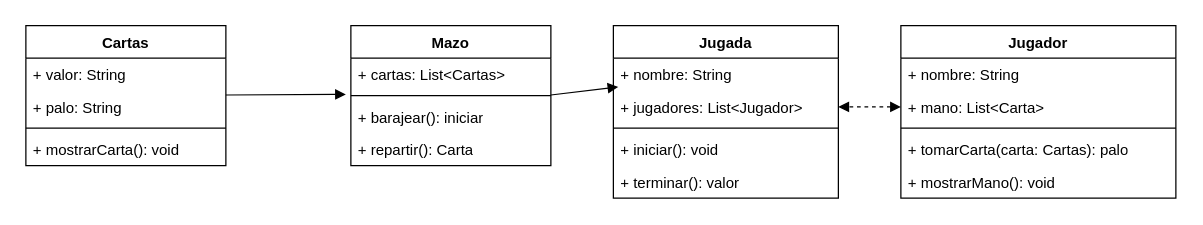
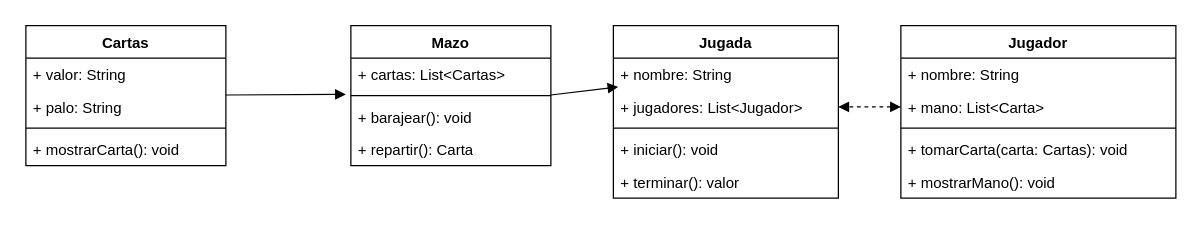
- <mxCell id="10" value="+ barajear(): iniciar" style="text;strokeColor=none;fillColor=none;align=left;verticalAlign=top;spacingLeft=4;spacingRight=4;overflow=hidden;rotatable=0;points=[[0,0.5],[1,0.5]];portConstraint=eastwest;whiteSpace=wrap;html=1;" parent="7" vertex="1"><mxGeometry y="60" width="160" height="26" as="geometry" /></mxCell>
+ <mxCell id="10" value="+ barajear(): void" style="text;strokeColor=none;fillColor=none;align=left;verticalAlign=top;spacingLeft=4;spacingRight=4;overflow=hidden;rotatable=0;points=[[0,0.5],[1,0.5]];portConstraint=eastwest;whiteSpace=wrap;html=1;" parent="7" vertex="1"><mxGeometry y="60" width="160" height="26" as="geometry" /></mxCell>
- <mxCell id="22" value="+ tomarCarta(carta: Cartas): &lt;span class=&quot;hljs-type&quot;&gt;palo&lt;/span&gt;" style="text;strokeColor=none;fillColor=none;align=left;verticalAlign=top;spacingLeft=4;spacingRight=4;overflow=hidden;rotatable=0;points=[[0,0.5],[1,0.5]];portConstraint=eastwest;whiteSpace=wrap;html=1;" parent="18" vertex="1"><mxGeometry y="86" width="220" height="26" as="geometry" /></mxCell>
+ <mxCell id="22" value="+ tomarCarta(carta: Cartas): &lt;span class=&quot;hljs-type&quot;&gt;void&lt;/span&gt;" style="text;strokeColor=none;fillColor=none;align=left;verticalAlign=top;spacingLeft=4;spacingRight=4;overflow=hidden;rotatable=0;points=[[0,0.5],[1,0.5]];portConstraint=eastwest;whiteSpace=wrap;html=1;" parent="18" vertex="1"><mxGeometry y="86" width="220" height="26" as="geometry" /></mxCell>
